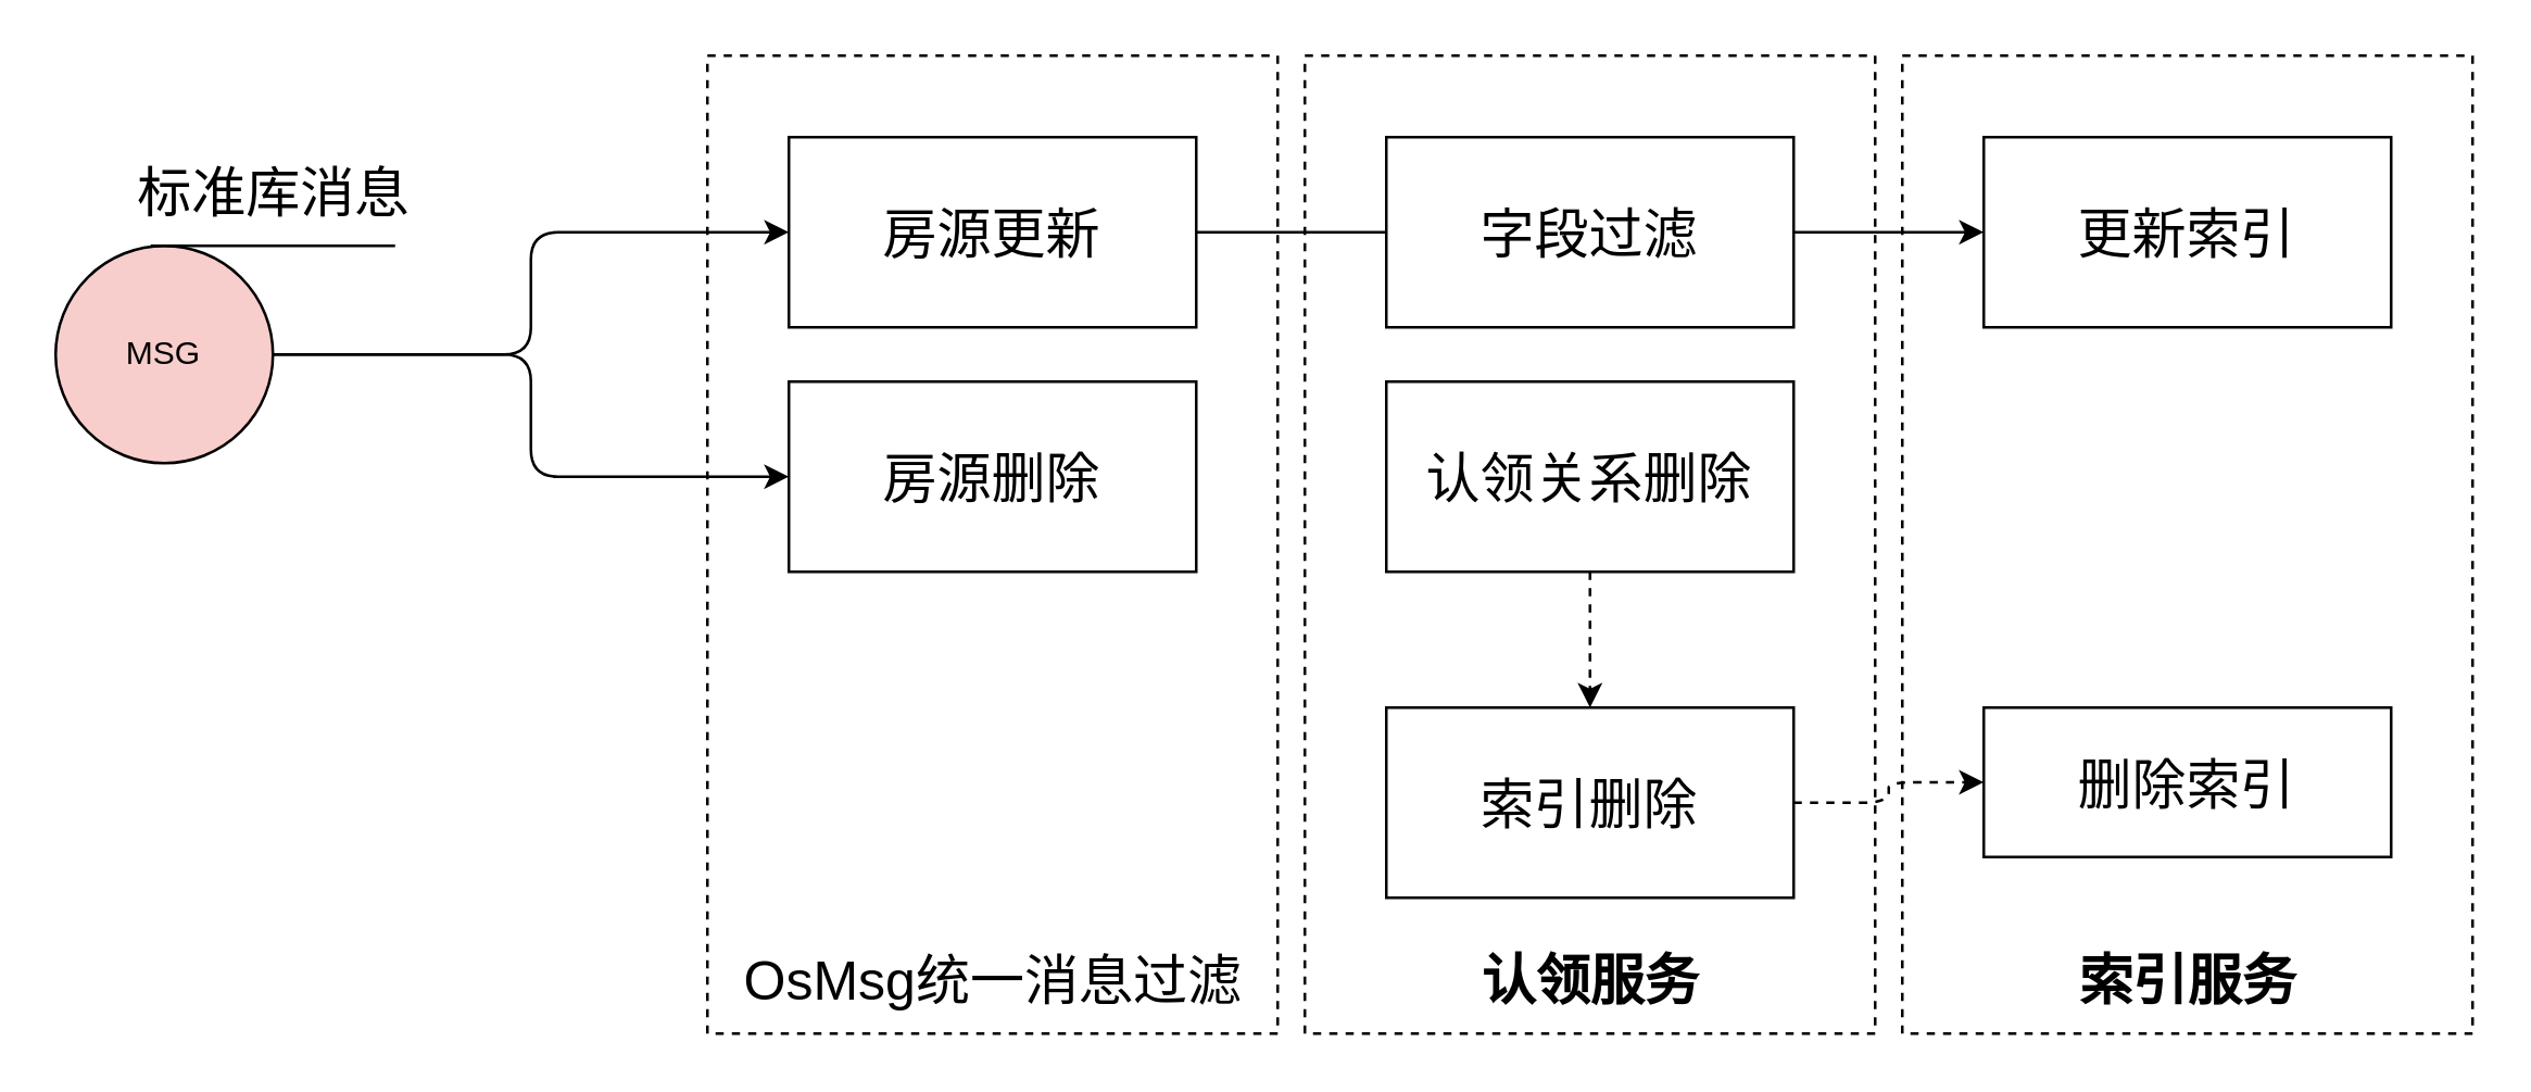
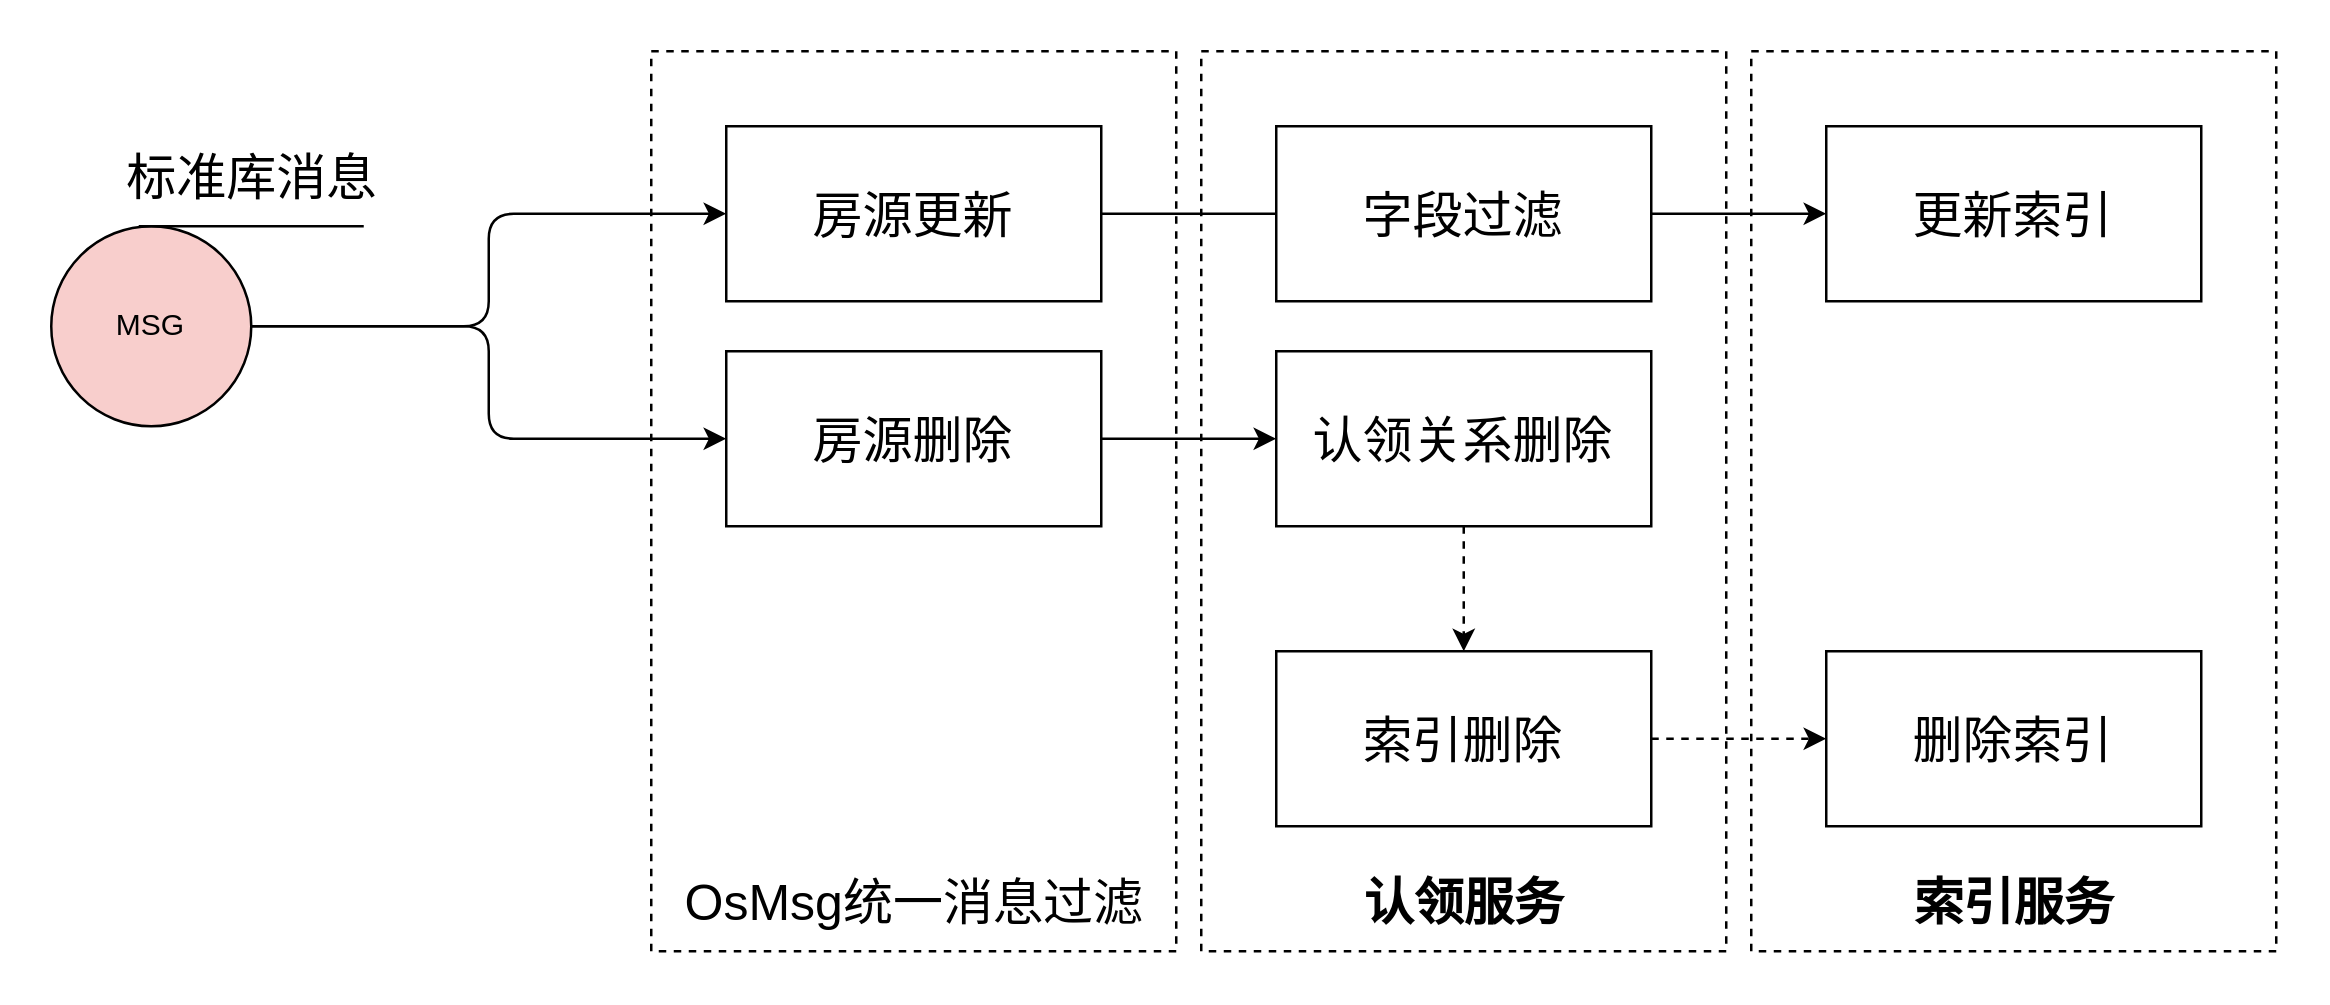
+ <mxCell id="10" style="edgeStyle=orthogonalEdgeStyle;html=1;exitX=1;exitY=0.5;exitDx=0;exitDy=0;entryX=0;entryY=0.5;entryDx=0;entryDy=0;fontSize=20;" edge="1" parent="1" source="11" target="18"><mxGeometry relative="1" as="geometry" /></mxCell>
- <mxCell id="23" value="删除索引" style="whiteSpace=wrap;html=1;fillColor=none;fontSize=20;" vertex="1" parent="1"><mxGeometry x="730" y="260" width="150" height="55" as="geometry" /></mxCell>
+ <mxCell id="23" value="删除索引" style="whiteSpace=wrap;html=1;fillColor=none;fontSize=20;" vertex="1" parent="1"><mxGeometry x="730" y="260" width="150" height="70" as="geometry" /></mxCell>
